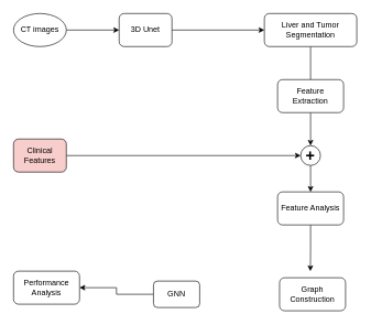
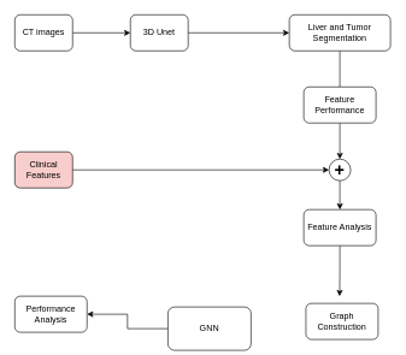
- <mxCell id="3" value="CT images" style="ellipse;whiteSpace=wrap;html=1;" vertex="1" parent="1"><mxGeometry x="20" y="20" width="80" height="50" as="geometry" /></mxCell>
+ <mxCell id="3" value="CT images" style="rounded=1;whiteSpace=wrap;html=1;" vertex="1" parent="1"><mxGeometry x="20" y="20" width="80" height="50" as="geometry" /></mxCell>
- <mxCell id="9" value="Feature Extraction" style="rounded=1;whiteSpace=wrap;html=1;" vertex="1" parent="1"><mxGeometry x="420" y="120" width="100" height="50" as="geometry" /></mxCell>
+ <mxCell id="9" value="Feature Performance" style="rounded=1;whiteSpace=wrap;html=1;" vertex="1" parent="1"><mxGeometry x="420" y="120" width="100" height="50" as="geometry" /></mxCell>
- <mxCell id="18" value="GNN" style="rounded=1;whiteSpace=wrap;html=1;" vertex="1" parent="1"><mxGeometry x="232" y="425" width="70" height="40" as="geometry" /></mxCell>
+ <mxCell id="18" value="GNN" style="rounded=1;whiteSpace=wrap;html=1;" vertex="1" parent="1"><mxGeometry x="232" y="425" width="115" height="60" as="geometry" /></mxCell>
